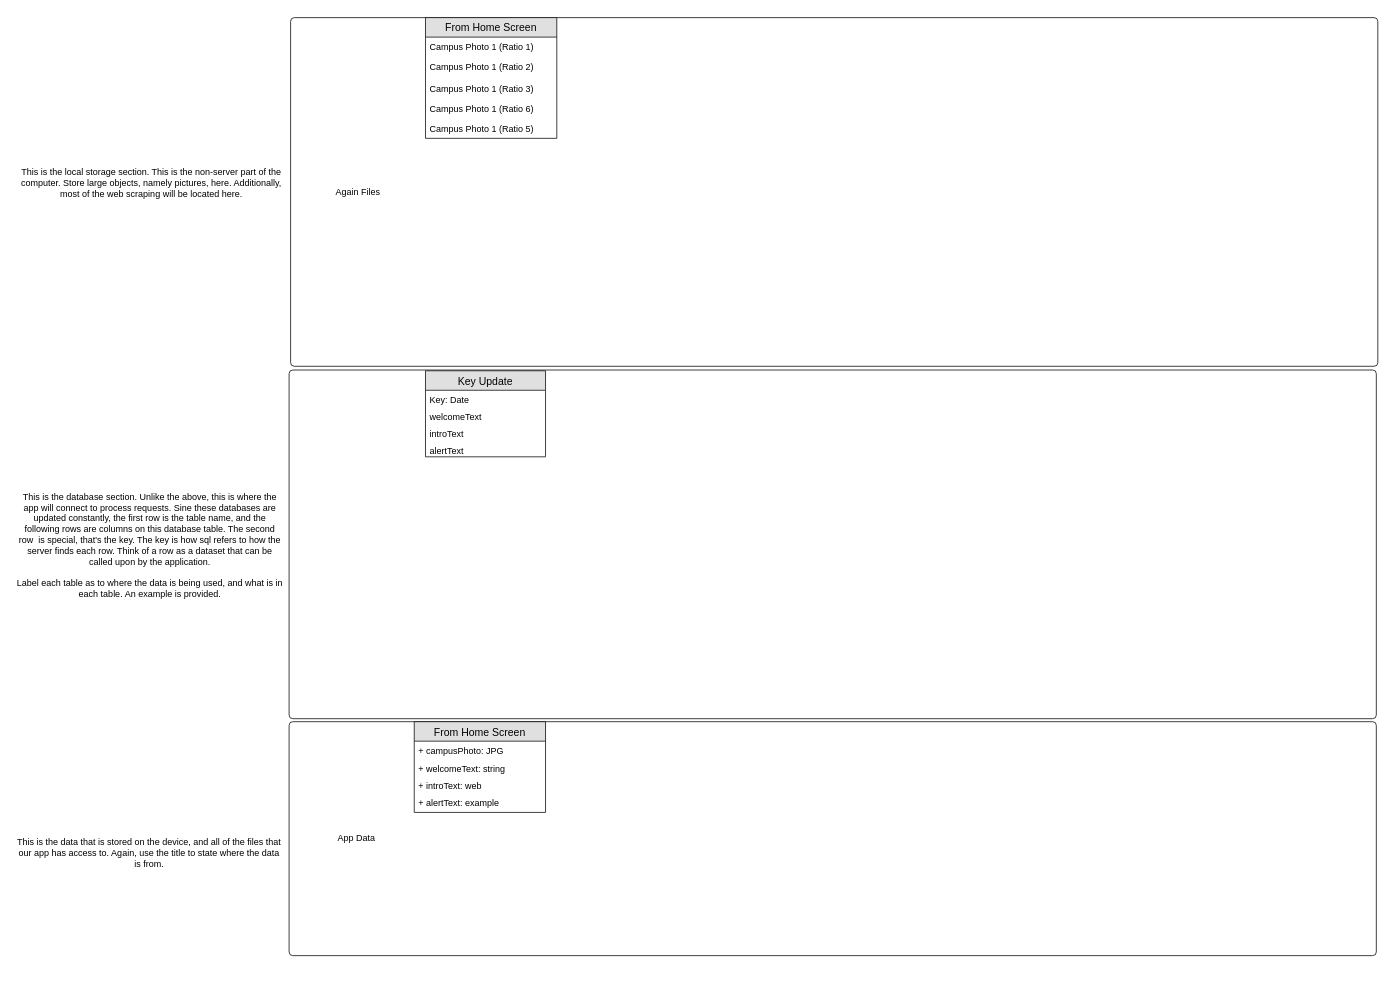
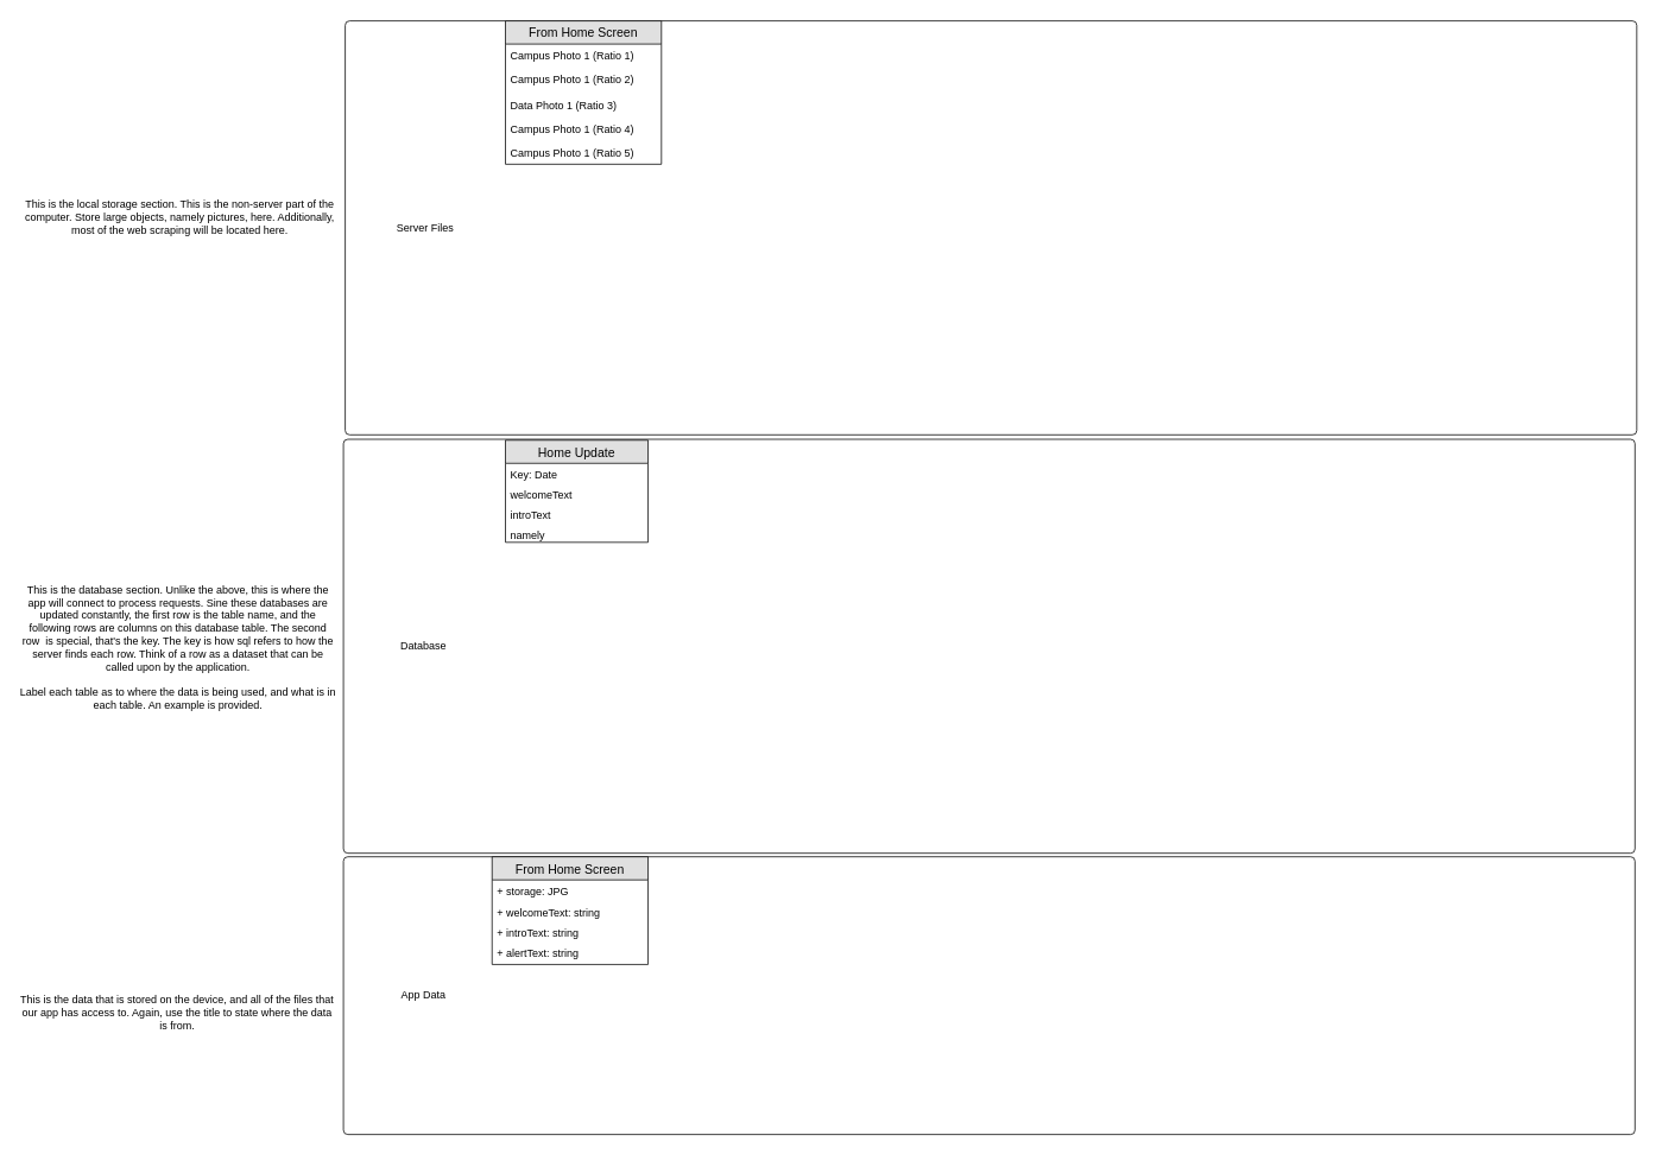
- <mxCell id="15" value="Campus Photo 1 (Ratio 3)" style="text;strokeColor=none;fillColor=none;spacingLeft=4;spacingRight=4;overflow=hidden;rotatable=0;points=[[0,0.5],[1,0.5]];portConstraint=eastwest;fontSize=12;" parent="12" vertex="1"><mxGeometry y="82" width="175.1" height="26" as="geometry" /></mxCell>
+ <mxCell id="15" value="Data Photo 1 (Ratio 3)" style="text;strokeColor=none;fillColor=none;spacingLeft=4;spacingRight=4;overflow=hidden;rotatable=0;points=[[0,0.5],[1,0.5]];portConstraint=eastwest;fontSize=12;" parent="12" vertex="1"><mxGeometry y="82" width="175.1" height="26" as="geometry" /></mxCell>
- <mxCell id="16" value="Campus Photo 1 (Ratio 6)" style="text;strokeColor=none;fillColor=none;spacingLeft=4;spacingRight=4;overflow=hidden;rotatable=0;points=[[0,0.5],[1,0.5]];portConstraint=eastwest;fontSize=12;" parent="12" vertex="1"><mxGeometry y="108" width="175.1" height="27" as="geometry" /></mxCell>
+ <mxCell id="16" value="Campus Photo 1 (Ratio 4)" style="text;strokeColor=none;fillColor=none;spacingLeft=4;spacingRight=4;overflow=hidden;rotatable=0;points=[[0,0.5],[1,0.5]];portConstraint=eastwest;fontSize=12;" parent="12" vertex="1"><mxGeometry y="108" width="175.1" height="27" as="geometry" /></mxCell>
- <mxCell id="18" value="Again Files" style="html=1;shape=mxgraph.er.anchor;whiteSpace=wrap;" parent="11" vertex="1"><mxGeometry width="179.901" height="465" as="geometry" /></mxCell>
+ <mxCell id="18" value="Server Files" style="html=1;shape=mxgraph.er.anchor;whiteSpace=wrap;" parent="11" vertex="1"><mxGeometry width="179.901" height="465" as="geometry" /></mxCell>
- <mxCell id="22" value="Key Update" style="swimlane;fontStyle=0;childLayout=stackLayout;horizontal=1;startSize=26;fillColor=#e0e0e0;horizontalStack=0;resizeParent=1;resizeParentMax=0;resizeLast=0;collapsible=1;marginBottom=0;swimlaneFillColor=#ffffff;align=center;fontSize=14;" parent="1" vertex="1"><mxGeometry x="566.9" y="494" width="160.1" height="114.75" as="geometry" /></mxCell>
+ <mxCell id="22" value="Home Update" style="swimlane;fontStyle=0;childLayout=stackLayout;horizontal=1;startSize=26;fillColor=#e0e0e0;horizontalStack=0;resizeParent=1;resizeParentMax=0;resizeLast=0;collapsible=1;marginBottom=0;swimlaneFillColor=#ffffff;align=center;fontSize=14;" parent="1" vertex="1"><mxGeometry x="566.9" y="494" width="160.1" height="114.75" as="geometry" /></mxCell>
- <mxCell id="26" value="alertText" style="text;strokeColor=none;fillColor=none;spacingLeft=4;spacingRight=4;overflow=hidden;rotatable=0;points=[[0,0.5],[1,0.5]];portConstraint=eastwest;fontSize=12;" vertex="1" parent="22"><mxGeometry y="93" width="160.1" height="21.75" as="geometry" /></mxCell>
+ <mxCell id="26" value="namely" style="text;strokeColor=none;fillColor=none;spacingLeft=4;spacingRight=4;overflow=hidden;rotatable=0;points=[[0,0.5],[1,0.5]];portConstraint=eastwest;fontSize=12;" vertex="1" parent="22"><mxGeometry y="93" width="160.1" height="21.75" as="geometry" /></mxCell>
+ <mxCell id="3" value="Database" style="html=1;shape=mxgraph.er.anchor;whiteSpace=wrap;" parent="2" vertex="1"><mxGeometry width="179.901" height="465" as="geometry" /></mxCell>
- <mxCell id="6" value="+ campusPhoto: JPG" style="text;strokeColor=none;fillColor=none;spacingLeft=4;spacingRight=4;overflow=hidden;rotatable=0;points=[[0,0.5],[1,0.5]];portConstraint=eastwest;fontSize=12;" vertex="1" parent="5"><mxGeometry y="26" width="175.1" height="23" as="geometry" /></mxCell>
+ <mxCell id="6" value="+ storage: JPG" style="text;strokeColor=none;fillColor=none;spacingLeft=4;spacingRight=4;overflow=hidden;rotatable=0;points=[[0,0.5],[1,0.5]];portConstraint=eastwest;fontSize=12;" vertex="1" parent="5"><mxGeometry y="26" width="175.1" height="23" as="geometry" /></mxCell>
- <mxCell id="8" value="+ introText: web" style="text;strokeColor=none;fillColor=none;spacingLeft=4;spacingRight=4;overflow=hidden;rotatable=0;points=[[0,0.5],[1,0.5]];portConstraint=eastwest;fontSize=12;" vertex="1" parent="5"><mxGeometry y="72" width="175.1" height="23" as="geometry" /></mxCell>
+ <mxCell id="8" value="+ introText: string" style="text;strokeColor=none;fillColor=none;spacingLeft=4;spacingRight=4;overflow=hidden;rotatable=0;points=[[0,0.5],[1,0.5]];portConstraint=eastwest;fontSize=12;" vertex="1" parent="5"><mxGeometry y="72" width="175.1" height="23" as="geometry" /></mxCell>
- <mxCell id="9" value="+ alertText: example" style="text;strokeColor=none;fillColor=none;spacingLeft=4;spacingRight=4;overflow=hidden;rotatable=0;points=[[0,0.5],[1,0.5]];portConstraint=eastwest;fontSize=12;" vertex="1" parent="5"><mxGeometry y="95" width="175.1" height="26" as="geometry" /></mxCell>
+ <mxCell id="9" value="+ alertText: string" style="text;strokeColor=none;fillColor=none;spacingLeft=4;spacingRight=4;overflow=hidden;rotatable=0;points=[[0,0.5],[1,0.5]];portConstraint=eastwest;fontSize=12;" vertex="1" parent="5"><mxGeometry y="95" width="175.1" height="26" as="geometry" /></mxCell>
